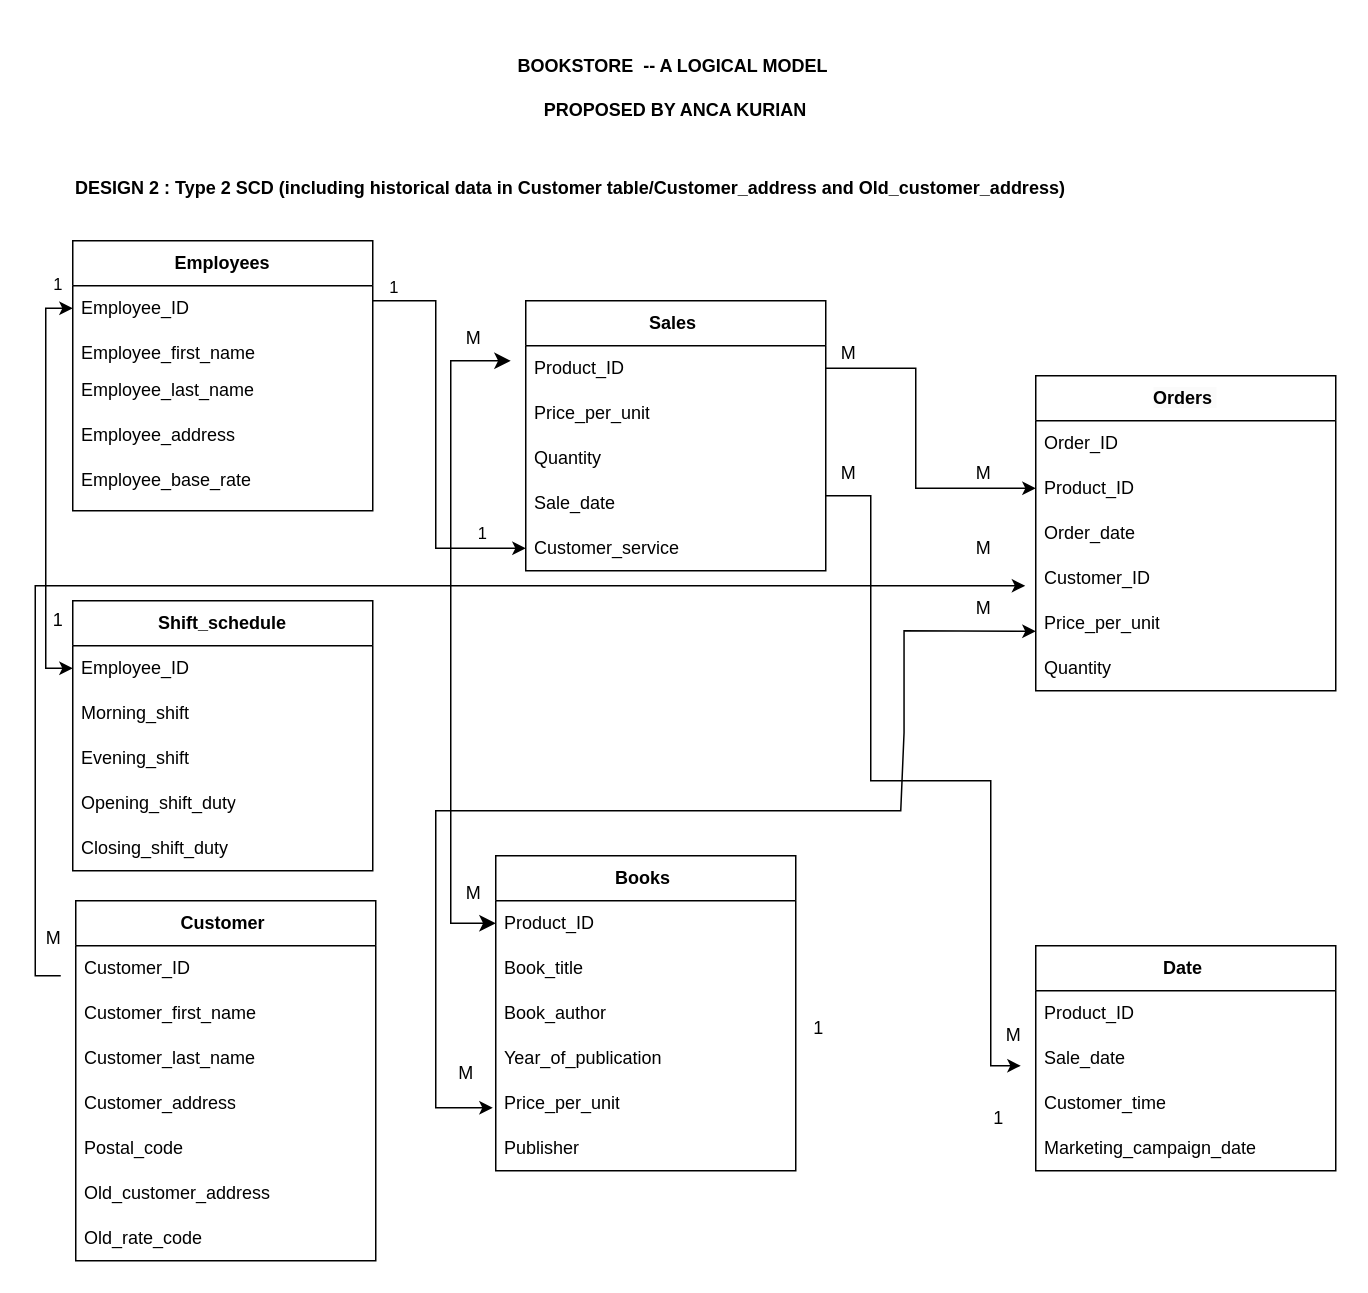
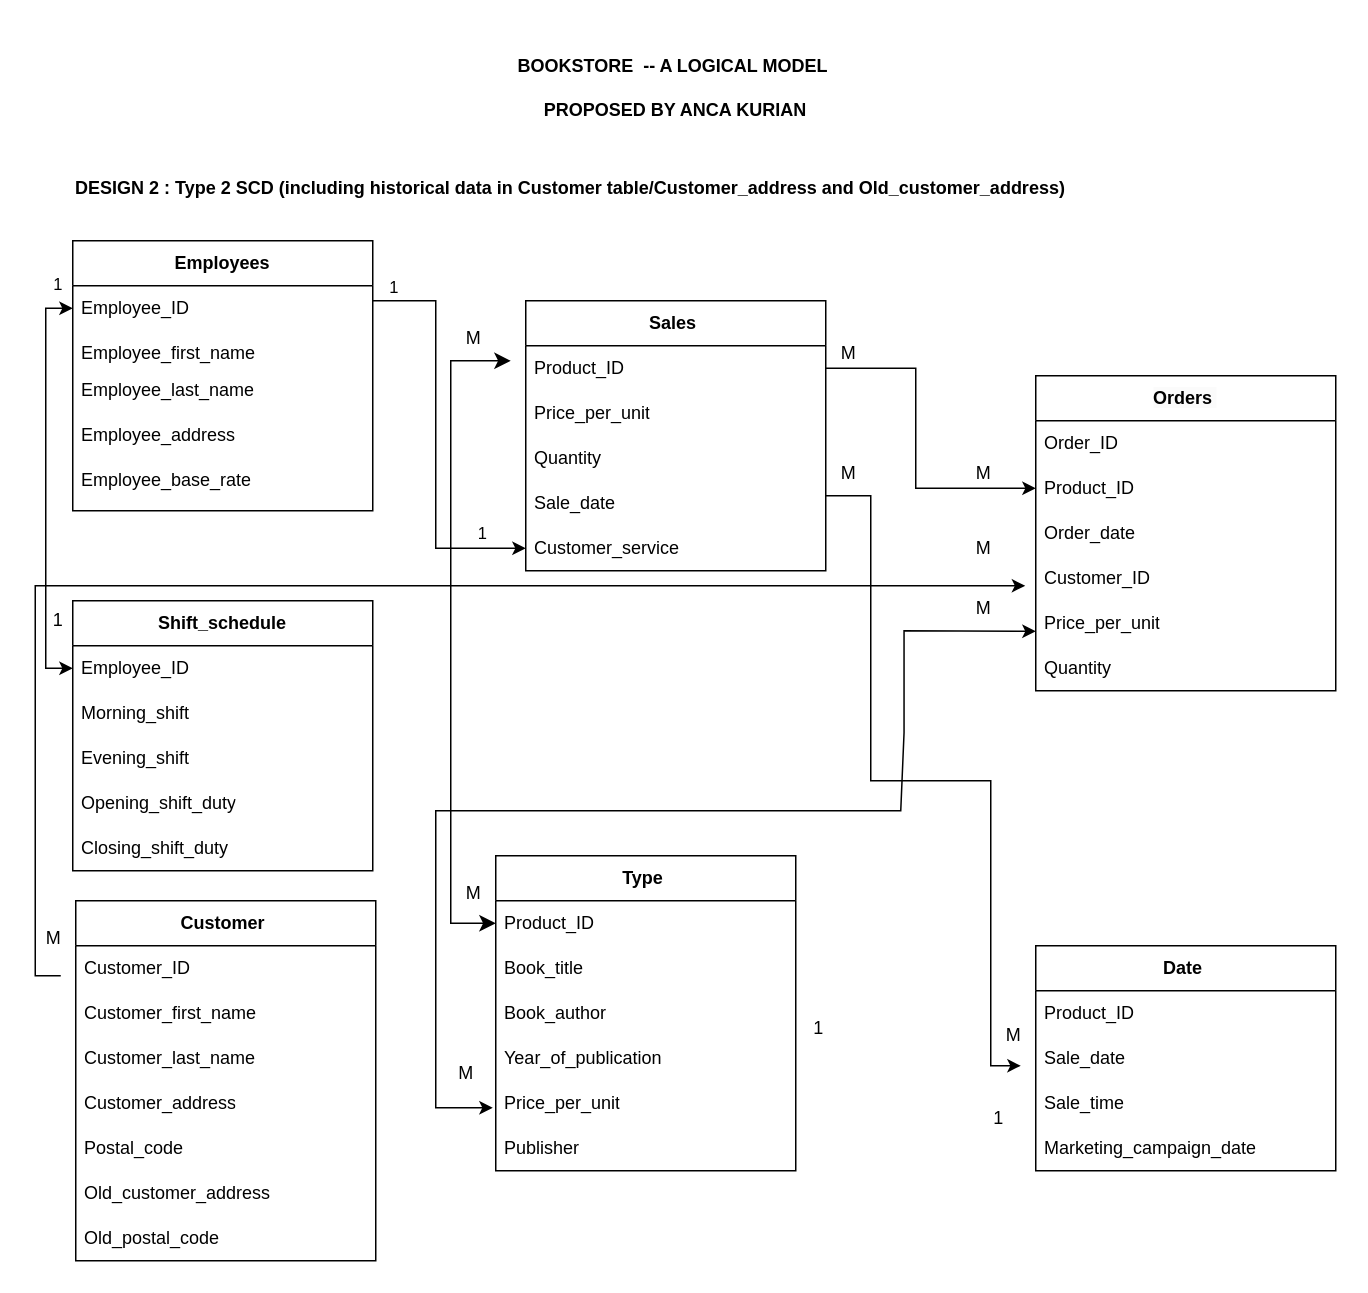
- <mxCell id="29" value="&lt;b&gt;Books&amp;nbsp;&lt;/b&gt;" style="swimlane;fontStyle=0;childLayout=stackLayout;horizontal=1;startSize=30;horizontalStack=0;resizeParent=1;resizeParentMax=0;resizeLast=0;collapsible=1;marginBottom=0;whiteSpace=wrap;html=1;" vertex="1" parent="1"><mxGeometry x="330" y="570" width="200" height="210" as="geometry" /></mxCell>
+ <mxCell id="29" value="&lt;b&gt;Type&amp;nbsp;&lt;/b&gt;" style="swimlane;fontStyle=0;childLayout=stackLayout;horizontal=1;startSize=30;horizontalStack=0;resizeParent=1;resizeParentMax=0;resizeLast=0;collapsible=1;marginBottom=0;whiteSpace=wrap;html=1;" vertex="1" parent="1"><mxGeometry x="330" y="570" width="200" height="210" as="geometry" /></mxCell>
- <mxCell id="39" value="Customer_time" style="text;strokeColor=none;fillColor=none;align=left;verticalAlign=middle;spacingLeft=4;spacingRight=4;overflow=hidden;points=[[0,0.5],[1,0.5]];portConstraint=eastwest;rotatable=0;whiteSpace=wrap;html=1;" vertex="1" parent="36"><mxGeometry y="90" width="200" height="30" as="geometry" /></mxCell>
+ <mxCell id="39" value="Sale_time" style="text;strokeColor=none;fillColor=none;align=left;verticalAlign=middle;spacingLeft=4;spacingRight=4;overflow=hidden;points=[[0,0.5],[1,0.5]];portConstraint=eastwest;rotatable=0;whiteSpace=wrap;html=1;" vertex="1" parent="36"><mxGeometry y="90" width="200" height="30" as="geometry" /></mxCell>
- <mxCell id="28" value="Old_rate_code" style="text;strokeColor=none;fillColor=none;align=left;verticalAlign=middle;spacingLeft=4;spacingRight=4;overflow=hidden;points=[[0,0.5],[1,0.5]];portConstraint=eastwest;rotatable=0;whiteSpace=wrap;html=1;" vertex="1" parent="21"><mxGeometry y="210" width="200" height="30" as="geometry" /></mxCell>
+ <mxCell id="28" value="Old_postal_code" style="text;strokeColor=none;fillColor=none;align=left;verticalAlign=middle;spacingLeft=4;spacingRight=4;overflow=hidden;points=[[0,0.5],[1,0.5]];portConstraint=eastwest;rotatable=0;whiteSpace=wrap;html=1;" vertex="1" parent="21"><mxGeometry y="210" width="200" height="30" as="geometry" /></mxCell>
